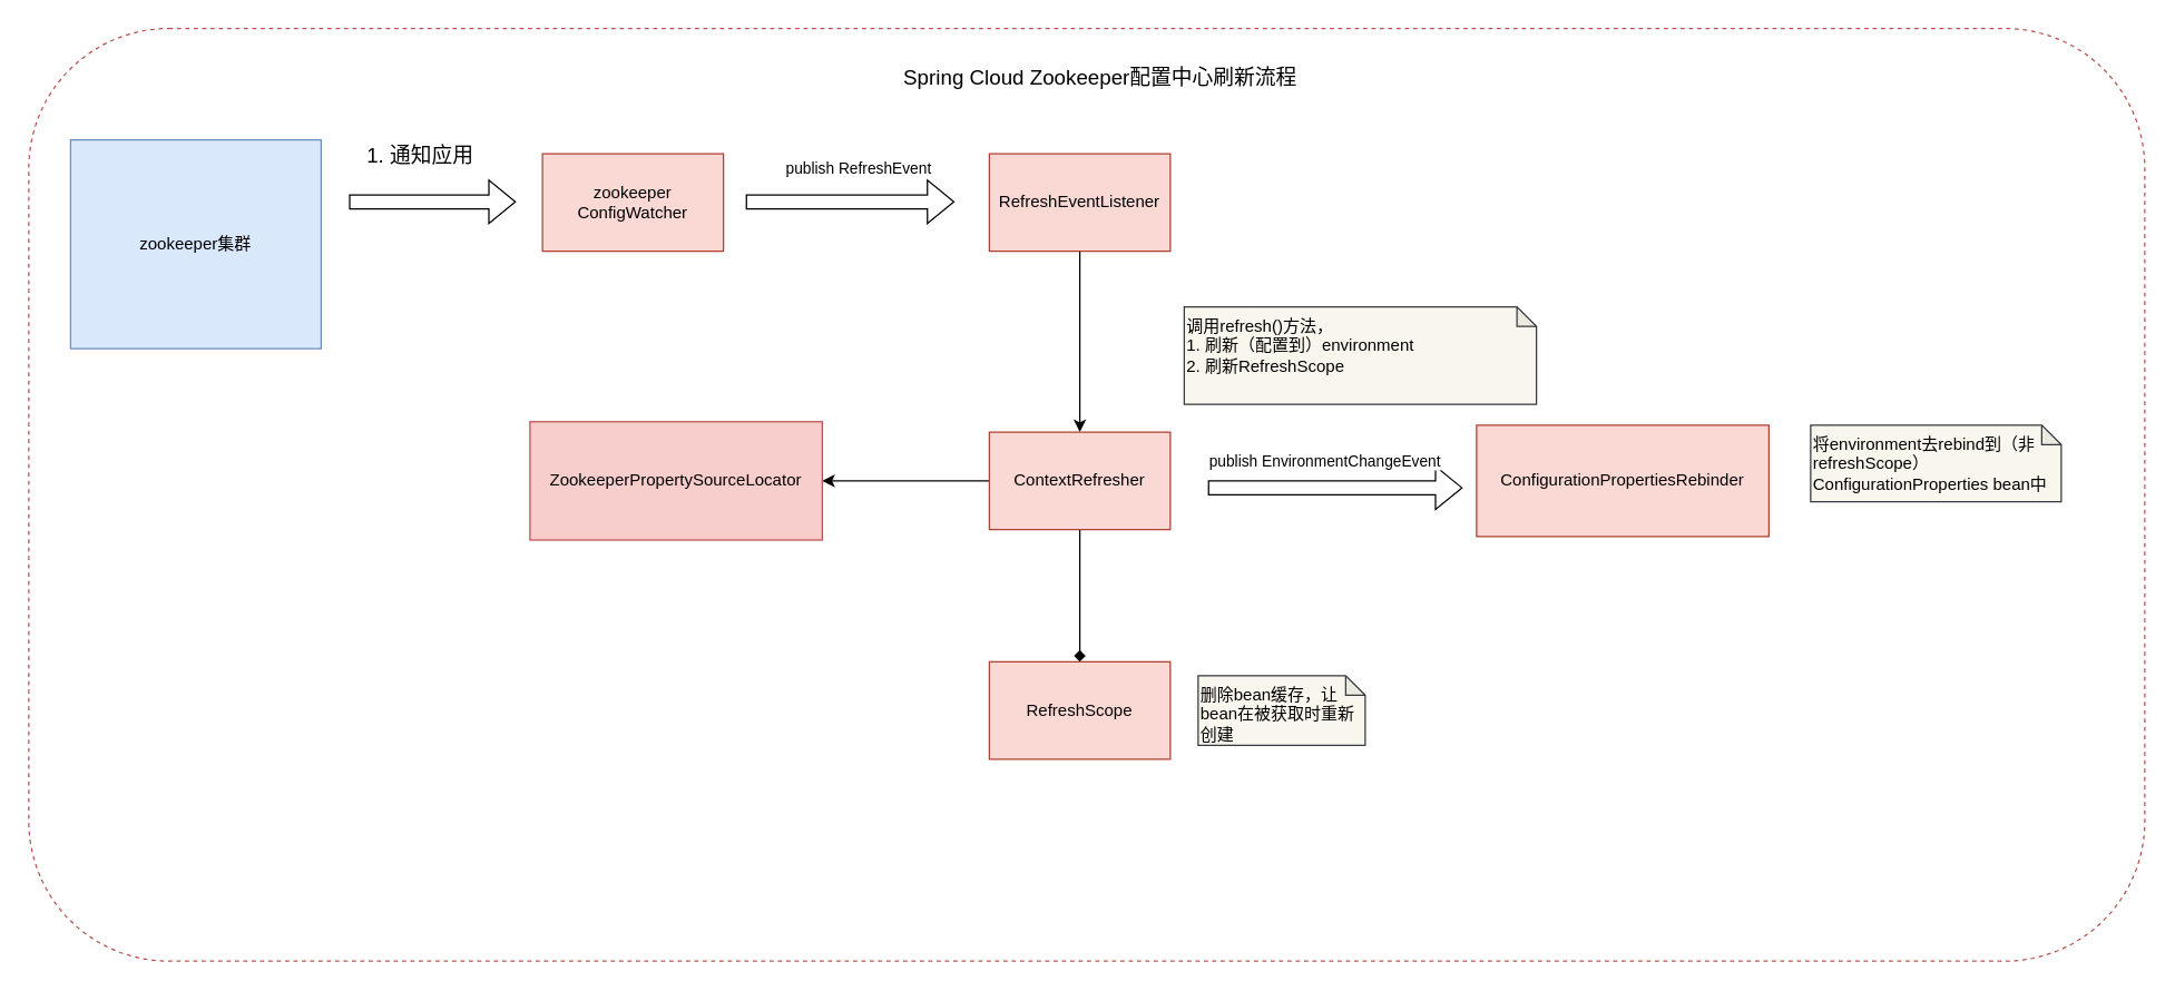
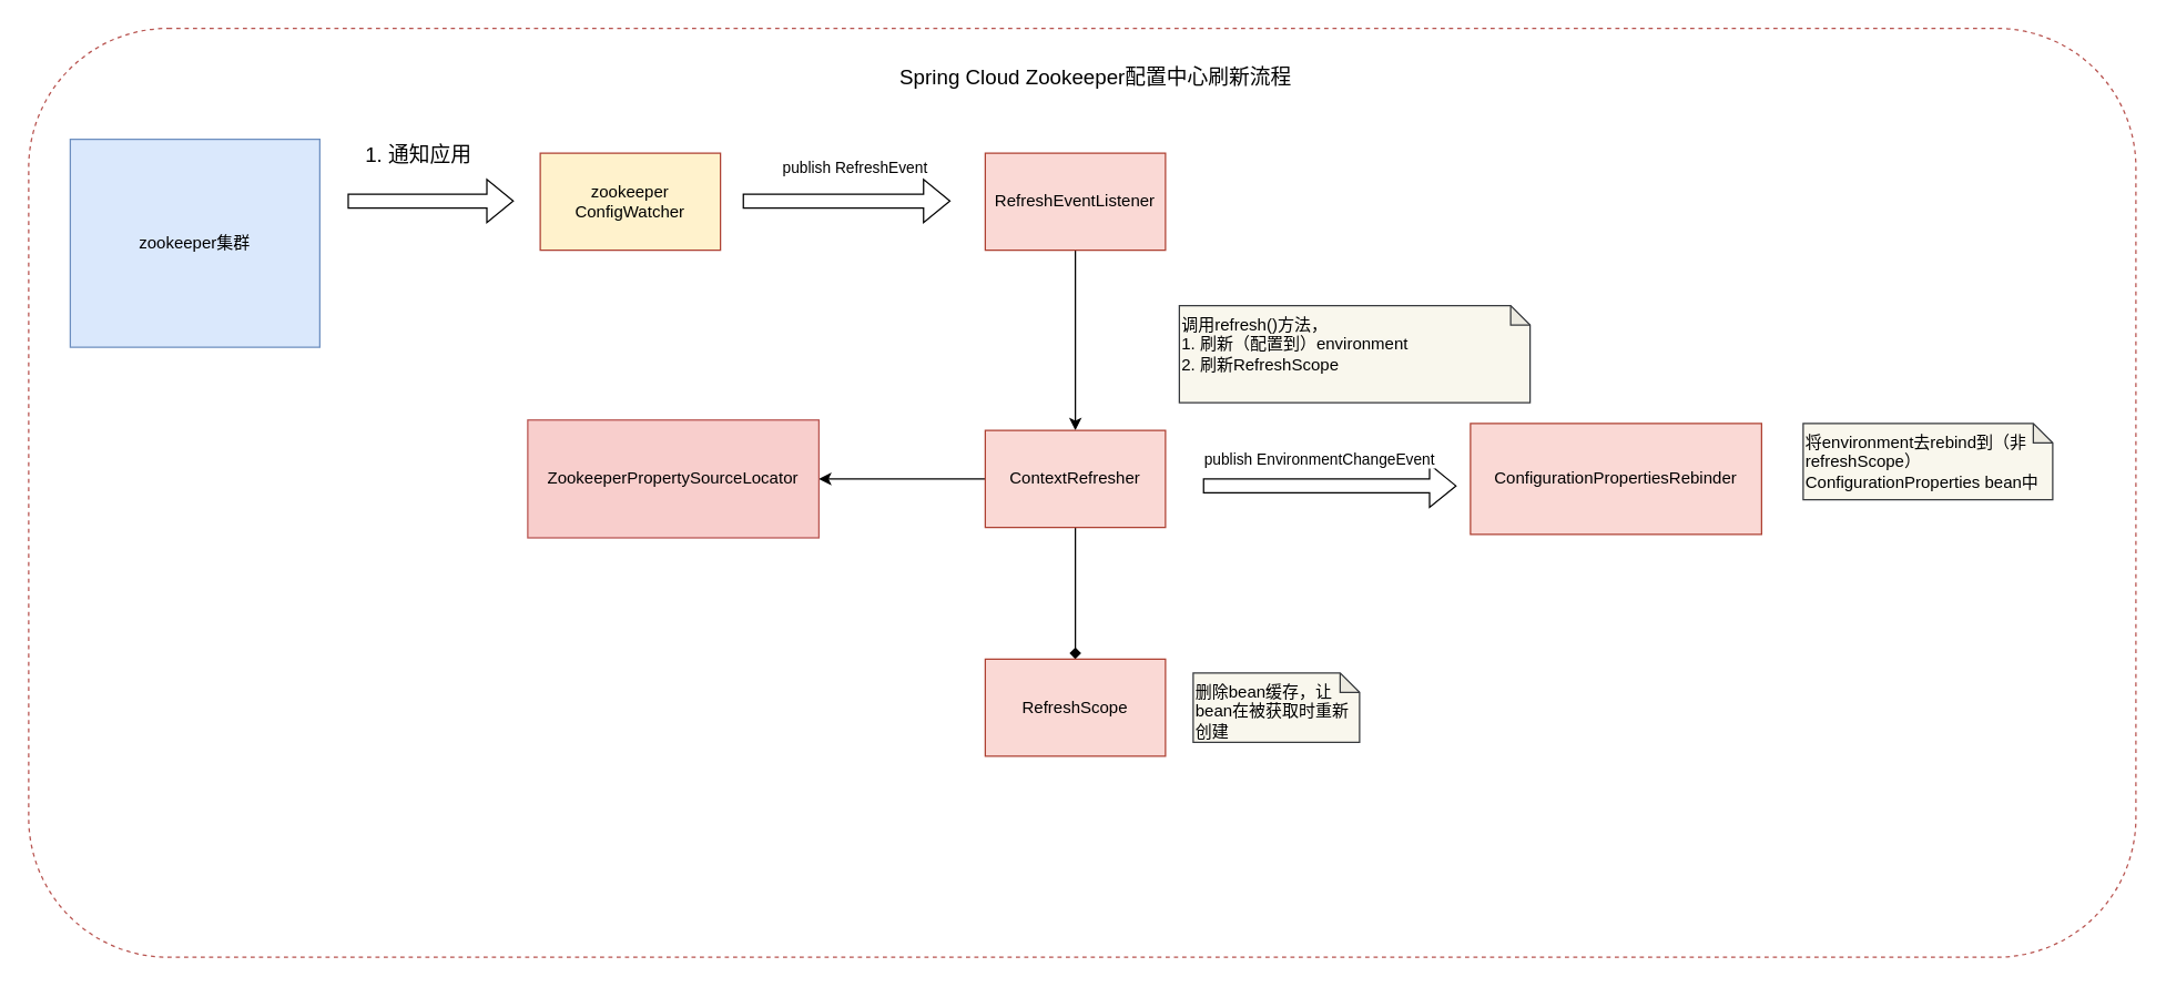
- <mxCell id="3" value="zookeeper ConfigWatcher" style="rounded=0;whiteSpace=wrap;html=1;fillColor=#fad9d5;strokeColor=#ae4132;" parent="1" vertex="1"><mxGeometry x="389" y="110" width="130" height="70" as="geometry" /></mxCell>
+ <mxCell id="3" value="zookeeper ConfigWatcher" style="rounded=0;whiteSpace=wrap;html=1;fillColor=#fff2cc;strokeColor=#ae4132;" parent="1" vertex="1"><mxGeometry x="389" y="110" width="130" height="70" as="geometry" /></mxCell>
